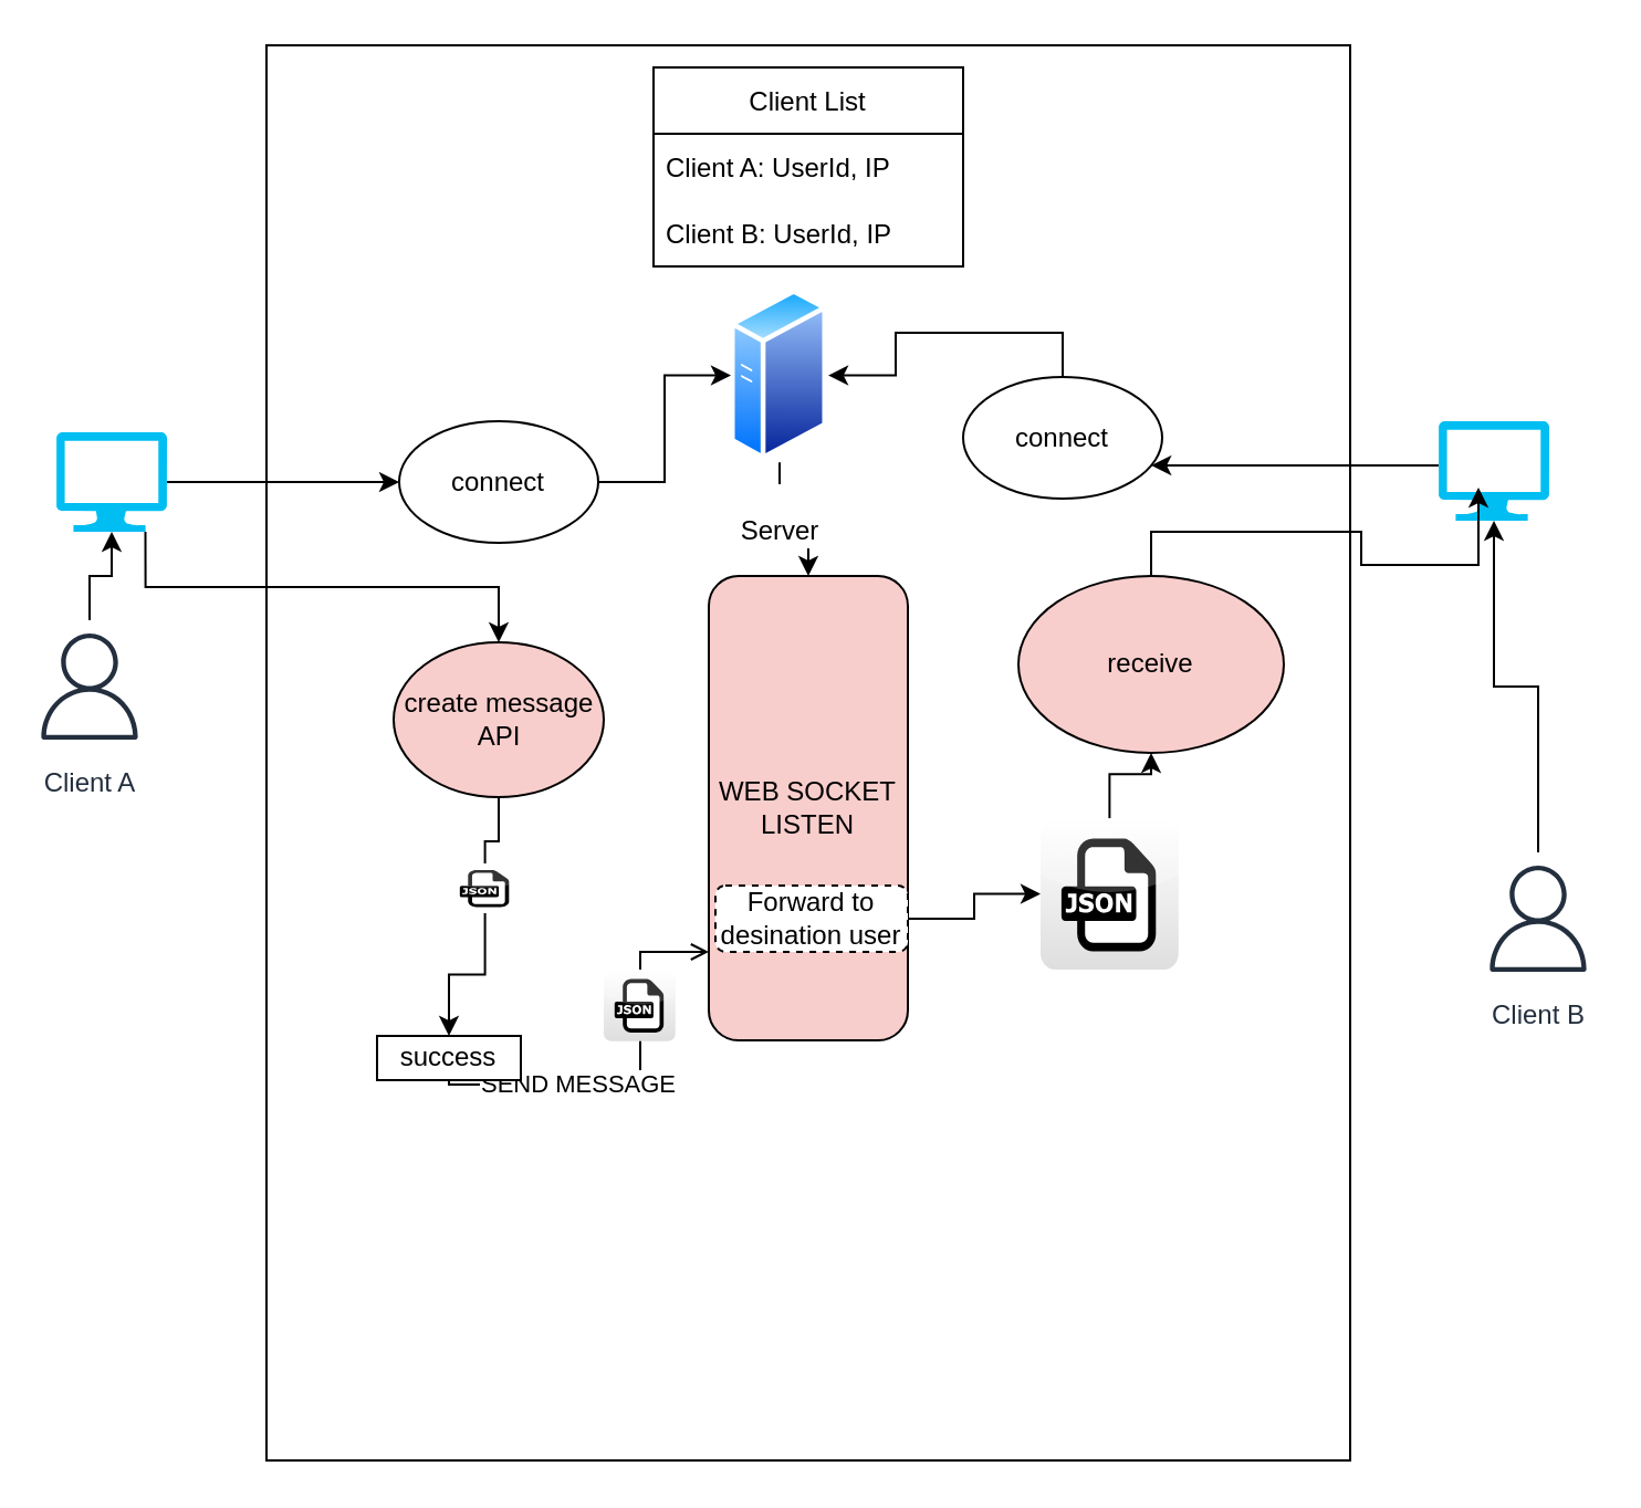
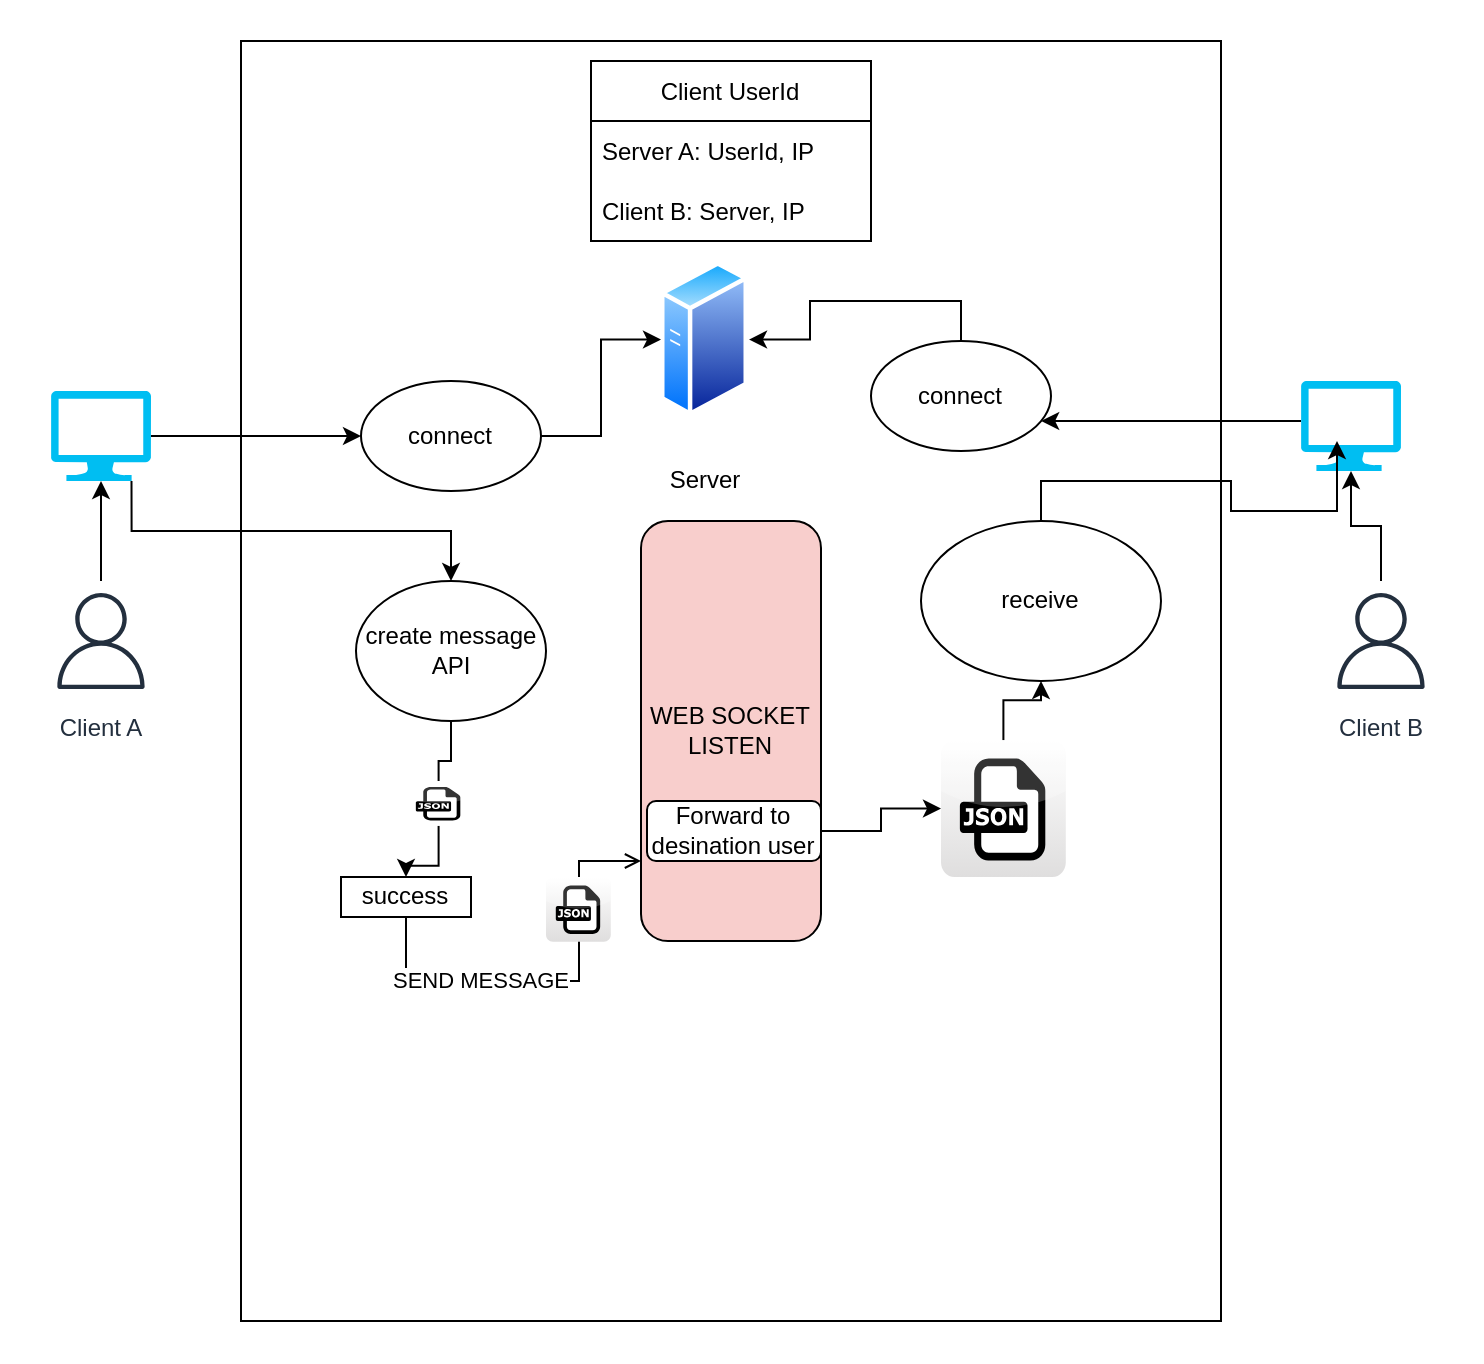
- <mxCell id="18" value="Client List" style="swimlane;fontStyle=0;childLayout=stackLayout;horizontal=1;startSize=30;horizontalStack=0;resizeParent=1;resizeParentMax=0;resizeLast=0;collapsible=1;marginBottom=0;" vertex="1" parent="1"><mxGeometry x="295" y="30" width="140" height="90" as="geometry" /></mxCell>
+ <mxCell id="18" value="Client UserId" style="swimlane;fontStyle=0;childLayout=stackLayout;horizontal=1;startSize=30;horizontalStack=0;resizeParent=1;resizeParentMax=0;resizeLast=0;collapsible=1;marginBottom=0;" vertex="1" parent="1"><mxGeometry x="295" y="30" width="140" height="90" as="geometry" /></mxCell>
- <mxCell id="19" value="Client A: UserId, IP " style="text;strokeColor=none;fillColor=none;align=left;verticalAlign=middle;spacingLeft=4;spacingRight=4;overflow=hidden;points=[[0,0.5],[1,0.5]];portConstraint=eastwest;rotatable=0;" vertex="1" parent="18"><mxGeometry y="30" width="140" height="30" as="geometry" /></mxCell>
+ <mxCell id="19" value="Server A: UserId, IP " style="text;strokeColor=none;fillColor=none;align=left;verticalAlign=middle;spacingLeft=4;spacingRight=4;overflow=hidden;points=[[0,0.5],[1,0.5]];portConstraint=eastwest;rotatable=0;" vertex="1" parent="18"><mxGeometry y="30" width="140" height="30" as="geometry" /></mxCell>
- <mxCell id="20" value="Client B: UserId, IP" style="text;strokeColor=none;fillColor=none;align=left;verticalAlign=middle;spacingLeft=4;spacingRight=4;overflow=hidden;points=[[0,0.5],[1,0.5]];portConstraint=eastwest;rotatable=0;" vertex="1" parent="18"><mxGeometry y="60" width="140" height="30" as="geometry" /></mxCell>
+ <mxCell id="20" value="Client B: Server, IP" style="text;strokeColor=none;fillColor=none;align=left;verticalAlign=middle;spacingLeft=4;spacingRight=4;overflow=hidden;points=[[0,0.5],[1,0.5]];portConstraint=eastwest;rotatable=0;" vertex="1" parent="18"><mxGeometry y="60" width="140" height="30" as="geometry" /></mxCell>
- <mxCell id="12" style="edgeStyle=orthogonalEdgeStyle;rounded=0;orthogonalLoop=1;jettySize=auto;html=1;" edge="1" parent="1" source="13" target="25"><mxGeometry relative="1" as="geometry" /></mxCell>
- <mxCell id="34" value="receive" style="ellipse;whiteSpace=wrap;html=1;strokeColor=#000000;strokeWidth=1;fillColor=#f8cecc;" vertex="1" parent="1"><mxGeometry x="460" y="260" width="120" height="80" as="geometry" /></mxCell>
+ <mxCell id="34" value="receive" style="ellipse;whiteSpace=wrap;html=1;strokeColor=#000000;strokeWidth=1;" vertex="1" parent="1"><mxGeometry x="460" y="260" width="120" height="80" as="geometry" /></mxCell>
- <mxCell id="4" value="Client A" style="sketch=0;outlineConnect=0;fontColor=#232F3E;gradientColor=none;strokeColor=#232F3E;fillColor=#ffffff;dashed=0;verticalLabelPosition=bottom;verticalAlign=top;align=center;html=1;fontSize=12;fontStyle=0;aspect=fixed;shape=mxgraph.aws4.resourceIcon;resIcon=mxgraph.aws4.user;" vertex="1" parent="1"><mxGeometry x="10" y="280" width="60" height="60" as="geometry" /></mxCell>
+ <mxCell id="4" value="Client A" style="sketch=0;outlineConnect=0;fontColor=#232F3E;gradientColor=none;strokeColor=#232F3E;fillColor=#ffffff;dashed=0;verticalLabelPosition=bottom;verticalAlign=top;align=center;html=1;fontSize=12;fontStyle=0;aspect=fixed;shape=mxgraph.aws4.resourceIcon;resIcon=mxgraph.aws4.user;" vertex="1" parent="1"><mxGeometry x="20" y="290" width="60" height="60" as="geometry" /></mxCell>
- <mxCell id="22" value="create message API" style="ellipse;whiteSpace=wrap;html=1;fillColor=#f8cecc;" vertex="1" parent="1"><mxGeometry x="177.5" y="290" width="95" height="70" as="geometry" /></mxCell>
+ <mxCell id="22" value="create message API" style="ellipse;whiteSpace=wrap;html=1;" vertex="1" parent="1"><mxGeometry x="177.5" y="290" width="95" height="70" as="geometry" /></mxCell>
- <mxCell id="30" value="Forward to desination user" style="rounded=1;whiteSpace=wrap;html=1;strokeColor=#000000;strokeWidth=1;dashed=1;" vertex="1" parent="1"><mxGeometry x="323" y="400" width="87" height="30" as="geometry" /></mxCell>
+ <mxCell id="30" value="Forward to desination user" style="rounded=1;whiteSpace=wrap;html=1;strokeColor=#000000;strokeWidth=1;" vertex="1" parent="1"><mxGeometry x="323" y="400" width="87" height="30" as="geometry" /></mxCell>
- <mxCell id="7" value="Client B" style="sketch=0;outlineConnect=0;fontColor=#232F3E;gradientColor=none;strokeColor=#232F3E;fillColor=#ffffff;dashed=0;verticalLabelPosition=bottom;verticalAlign=top;align=center;html=1;fontSize=12;fontStyle=0;aspect=fixed;shape=mxgraph.aws4.resourceIcon;resIcon=mxgraph.aws4.user;" vertex="1" parent="1"><mxGeometry x="665" y="385" width="60" height="60" as="geometry" /></mxCell>
+ <mxCell id="7" value="Client B" style="sketch=0;outlineConnect=0;fontColor=#232F3E;gradientColor=none;strokeColor=#232F3E;fillColor=#ffffff;dashed=0;verticalLabelPosition=bottom;verticalAlign=top;align=center;html=1;fontSize=12;fontStyle=0;aspect=fixed;shape=mxgraph.aws4.resourceIcon;resIcon=mxgraph.aws4.user;" vertex="1" parent="1"><mxGeometry x="660" y="290" width="60" height="60" as="geometry" /></mxCell>
- <mxCell id="24" value="success" style="rounded=0;whiteSpace=wrap;html=1;" vertex="1" parent="1"><mxGeometry x="170" y="468" width="65" height="20" as="geometry" /></mxCell>
+ <mxCell id="24" value="success" style="rounded=0;whiteSpace=wrap;html=1;" vertex="1" parent="1"><mxGeometry x="170" y="438" width="65" height="20" as="geometry" /></mxCell>
